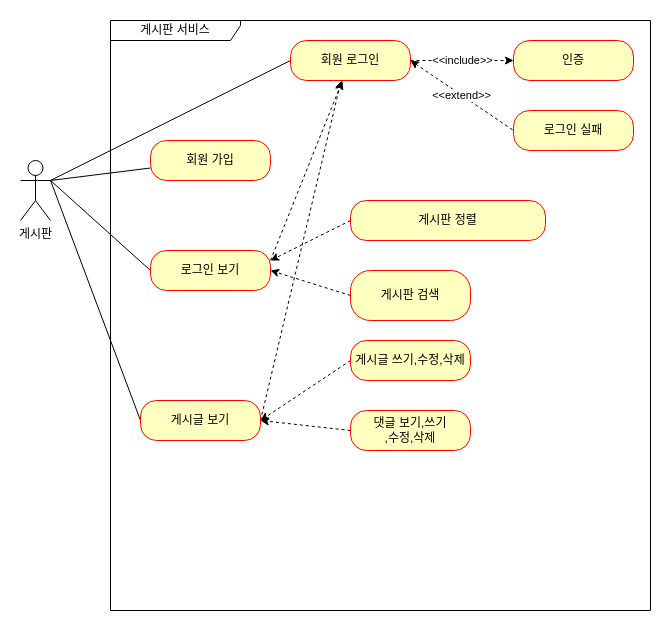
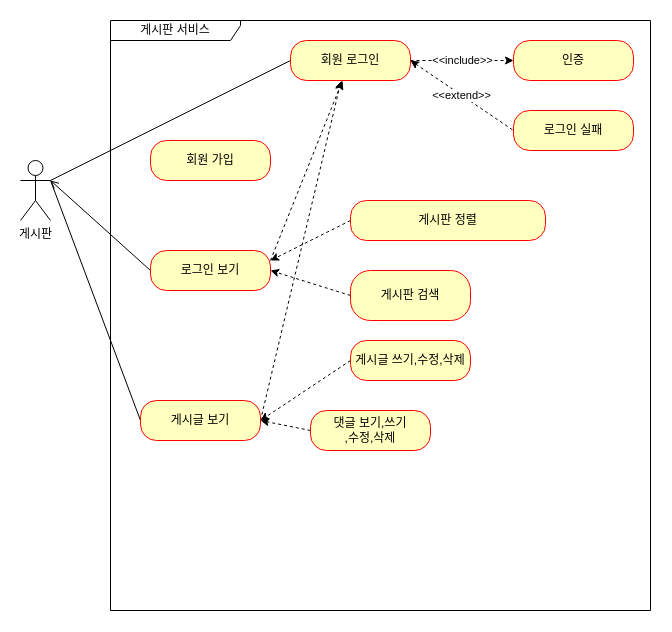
- <mxCell id="4" style="rounded=0;orthogonalLoop=1;jettySize=auto;html=1;entryX=1;entryY=0.333;entryDx=0;entryDy=0;entryPerimeter=0;endArrow=none;endFill=0;" edge="1" parent="1" source="5" target="2"><mxGeometry relative="1" as="geometry" /></mxCell>
- <mxCell id="6" style="rounded=0;orthogonalLoop=1;jettySize=auto;html=1;entryX=1;entryY=0.333;entryDx=0;entryDy=0;entryPerimeter=0;endArrow=none;endFill=0;exitX=0;exitY=0.5;exitDx=0;exitDy=0;" edge="1" parent="1" source="8" target="2"><mxGeometry relative="1" as="geometry" /></mxCell>
+ <mxCell id="6" style="rounded=0;orthogonalLoop=1;jettySize=auto;html=1;entryX=1;entryY=0.333;entryDx=0;entryDy=0;entryPerimeter=0;endArrow=open;endFill=0;exitX=0;exitY=0.5;exitDx=0;exitDy=0;" edge="1" parent="1" source="8" target="2"><mxGeometry relative="1" as="geometry" /></mxCell>
- <mxCell id="25" value="댓글 보기,쓰기&lt;br&gt;,수정,삭제" style="rounded=1;whiteSpace=wrap;html=1;arcSize=40;fontColor=#000000;fillColor=#ffffc0;strokeColor=#ff0000;" vertex="1" parent="1"><mxGeometry x="350" y="410" width="120" height="40" as="geometry" /></mxCell>
+ <mxCell id="25" value="댓글 보기,쓰기&lt;br&gt;,수정,삭제" style="rounded=1;whiteSpace=wrap;html=1;arcSize=40;fontColor=#000000;fillColor=#ffffc0;strokeColor=#ff0000;" vertex="1" parent="1"><mxGeometry x="310" y="410" width="120" height="40" as="geometry" /></mxCell>
